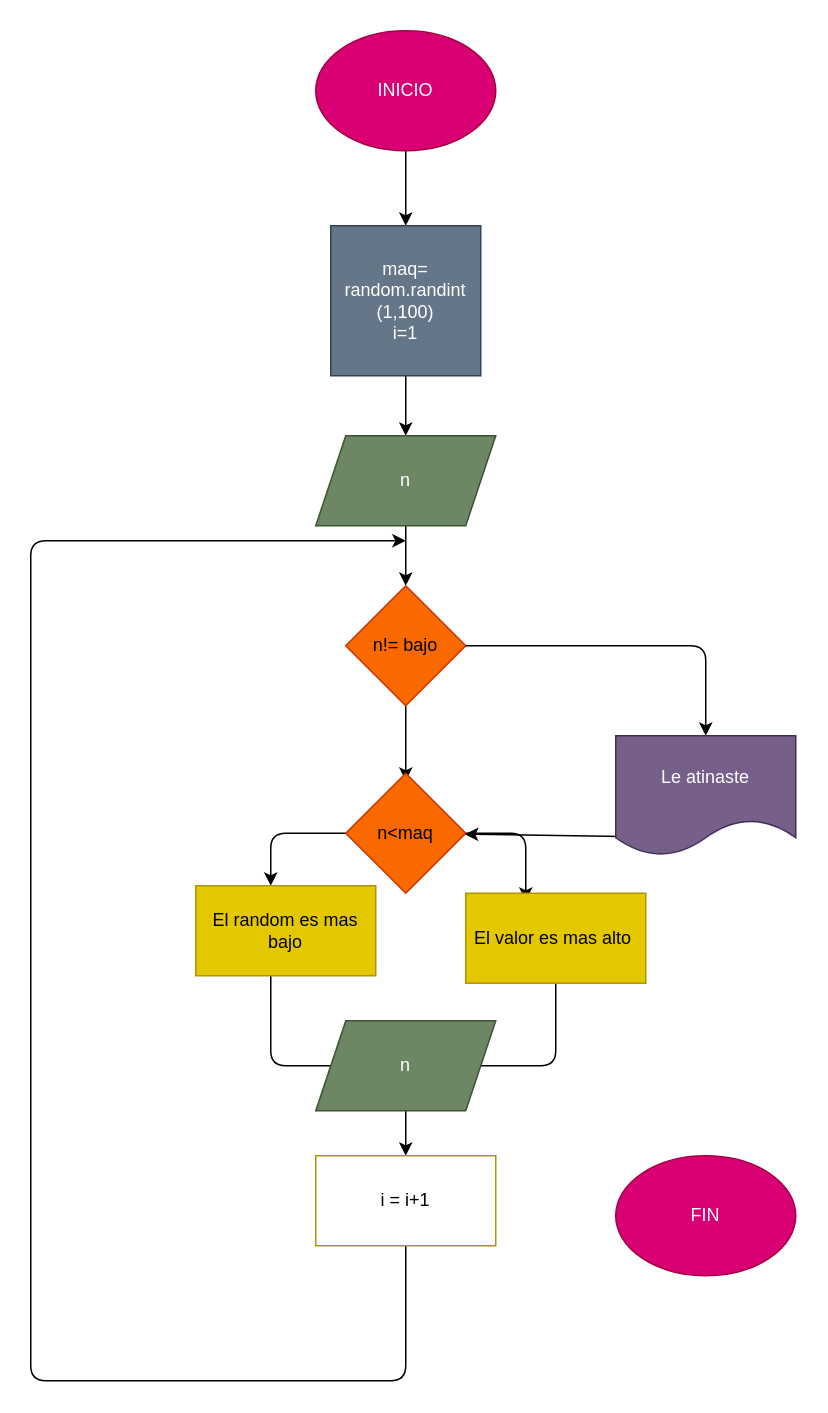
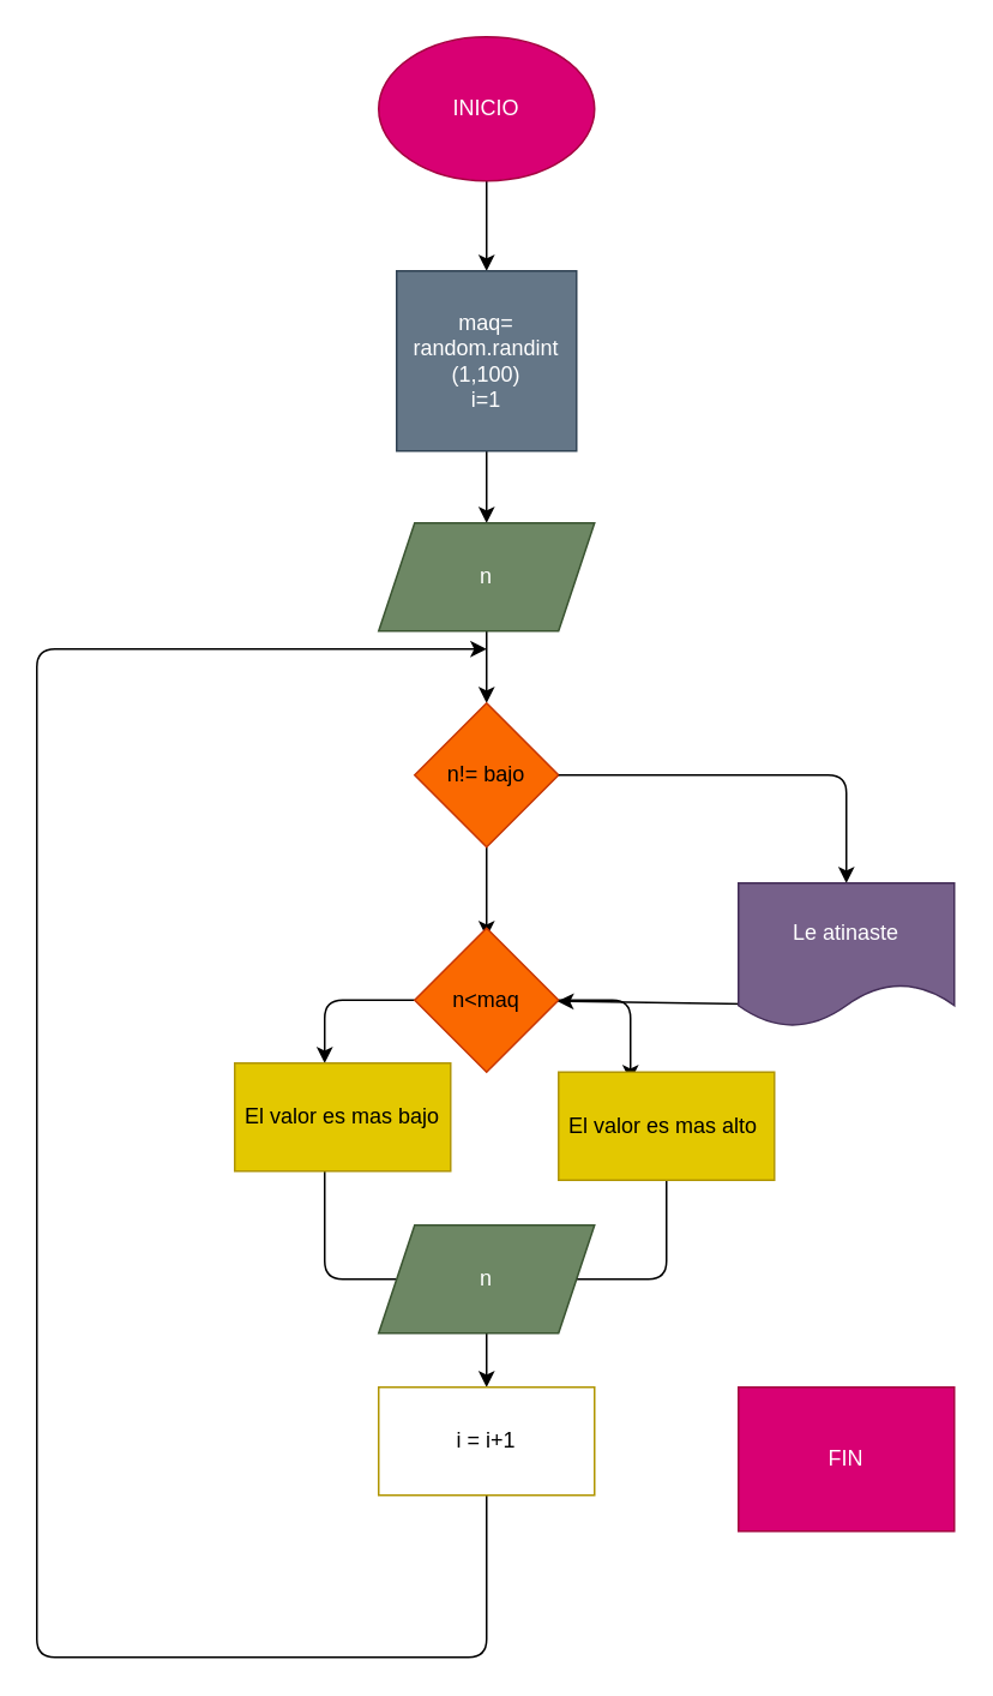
- <mxCell id="20" value="El random es mas bajo" style="rounded=0;whiteSpace=wrap;html=1;fillColor=#e3c800;fontColor=#000000;strokeColor=#B09500;" vertex="1" parent="1"><mxGeometry x="130" y="590" width="120" height="60" as="geometry" /></mxCell>
+ <mxCell id="20" value="El valor es mas bajo" style="rounded=0;whiteSpace=wrap;html=1;fillColor=#e3c800;fontColor=#000000;strokeColor=#B09500;" vertex="1" parent="1"><mxGeometry x="130" y="590" width="120" height="60" as="geometry" /></mxCell>
- <mxCell id="16" value="FIN" style="ellipse;whiteSpace=wrap;html=1;fillColor=#d80073;fontColor=#ffffff;strokeColor=#A50040;" vertex="1" parent="1"><mxGeometry x="410" y="770" width="120" height="80" as="geometry" /></mxCell>
+ <mxCell id="16" value="FIN" style="whiteSpace=wrap;html=1;fillColor=#d80073;fontColor=#ffffff;strokeColor=#A50040;rounded=0;" vertex="1" parent="1"><mxGeometry x="410" y="770" width="120" height="80" as="geometry" /></mxCell>
